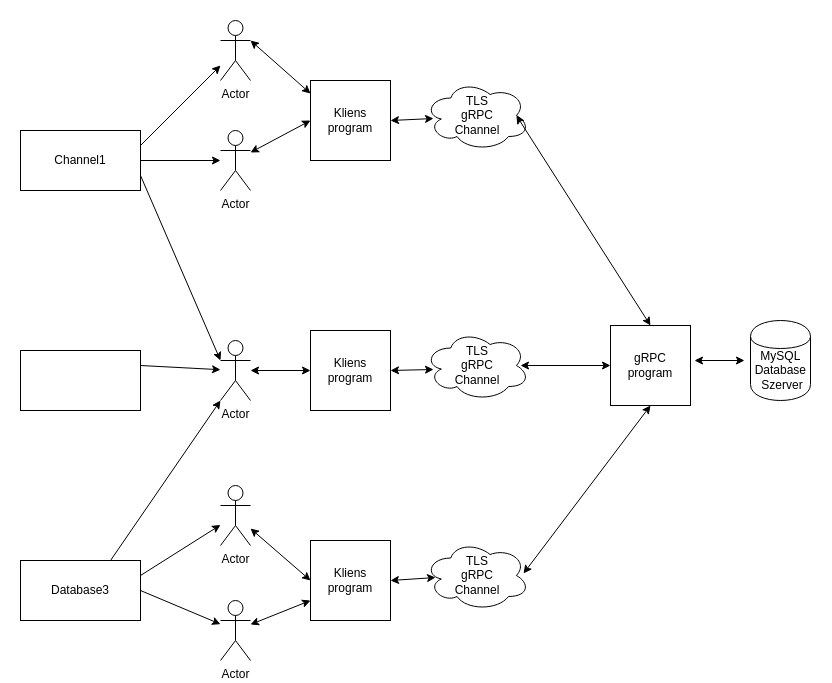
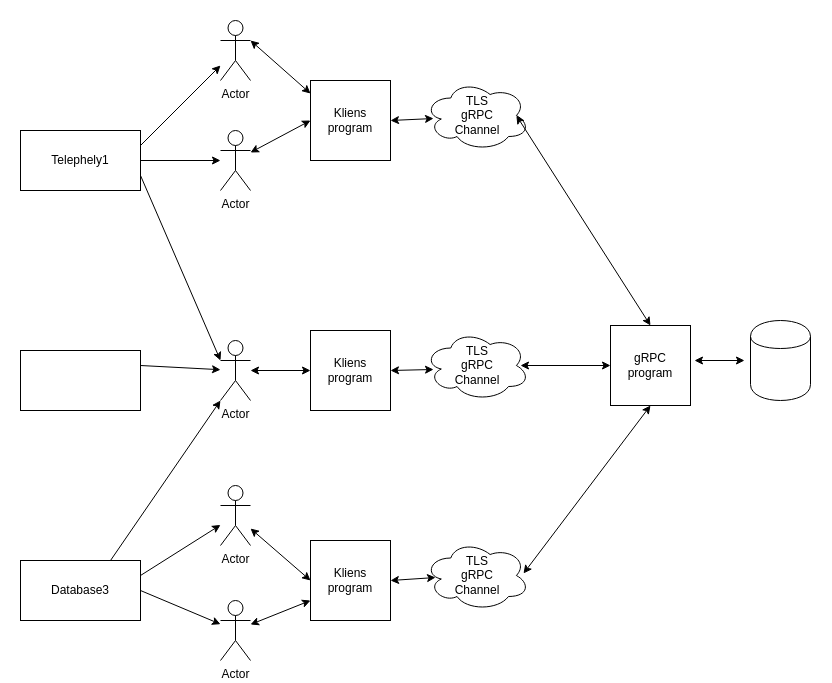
- <mxCell id="10" value="Channel1" style="text;html=1;strokeColor=none;fillColor=none;align=center;verticalAlign=middle;whiteSpace=wrap;rounded=0;" vertex="1" parent="1"><mxGeometry x="60" y="150" width="40" height="20" as="geometry" /></mxCell>
+ <mxCell id="10" value="Telephely1" style="text;html=1;strokeColor=none;fillColor=none;align=center;verticalAlign=middle;whiteSpace=wrap;rounded=0;" vertex="1" parent="1"><mxGeometry x="60" y="150" width="40" height="20" as="geometry" /></mxCell>
- <mxCell id="34" value="MySQL&amp;nbsp;&lt;br&gt;Database&amp;nbsp;&lt;br&gt;Szerver" style="text;html=1;strokeColor=none;fillColor=none;align=center;verticalAlign=middle;whiteSpace=wrap;rounded=0;" vertex="1" parent="1"><mxGeometry x="762" y="360" width="40" height="20" as="geometry" /></mxCell>
